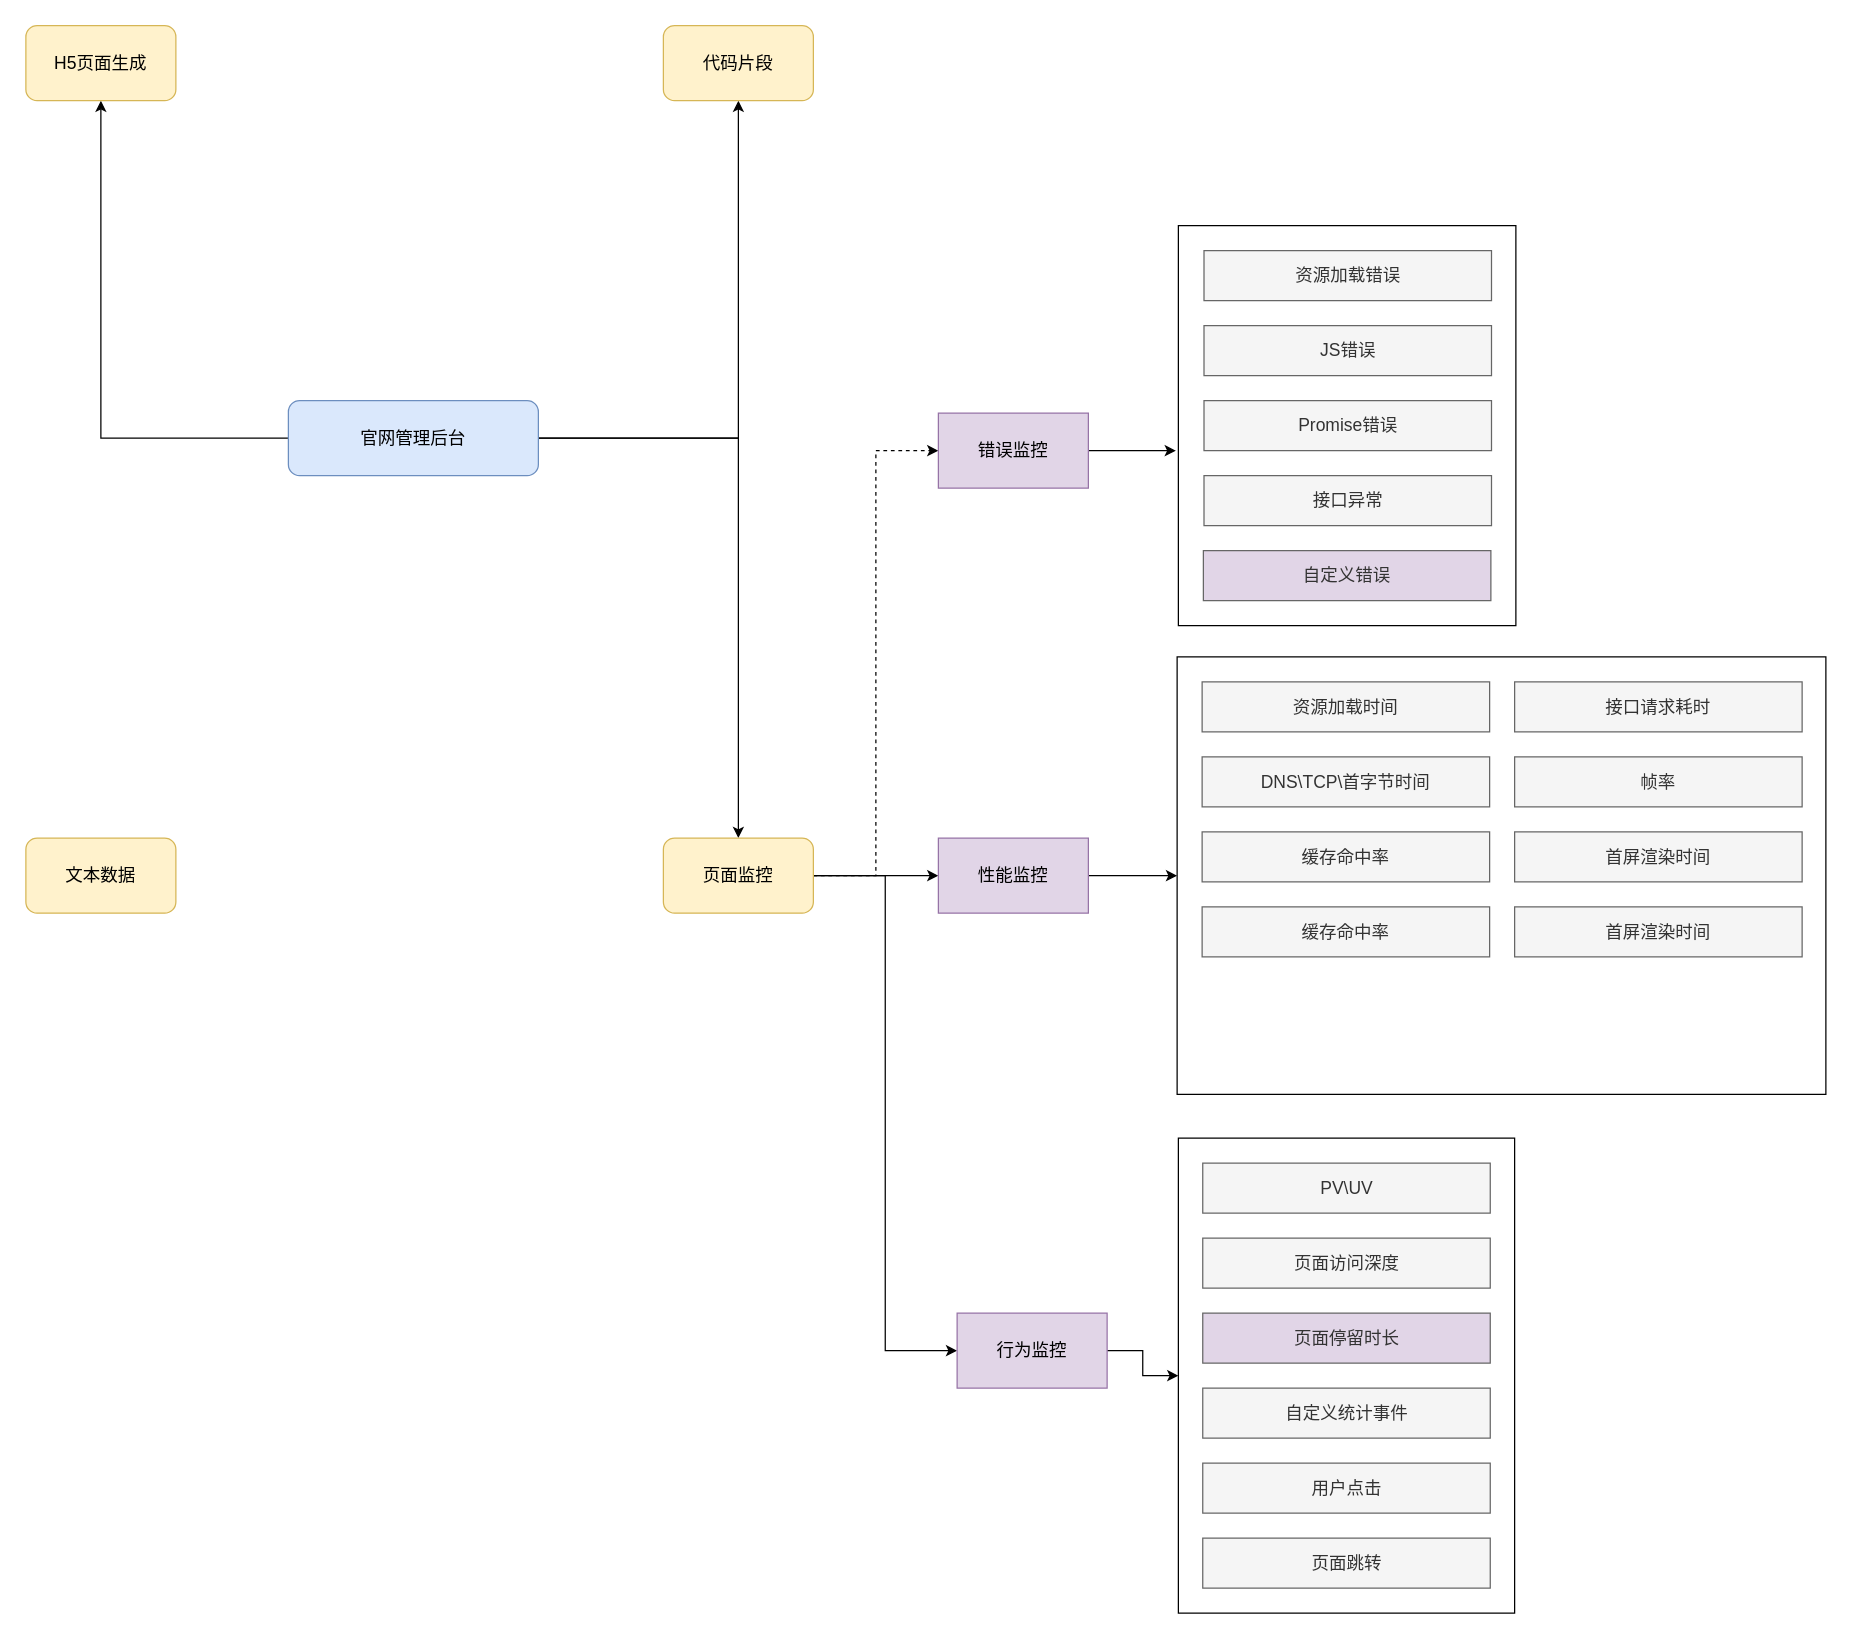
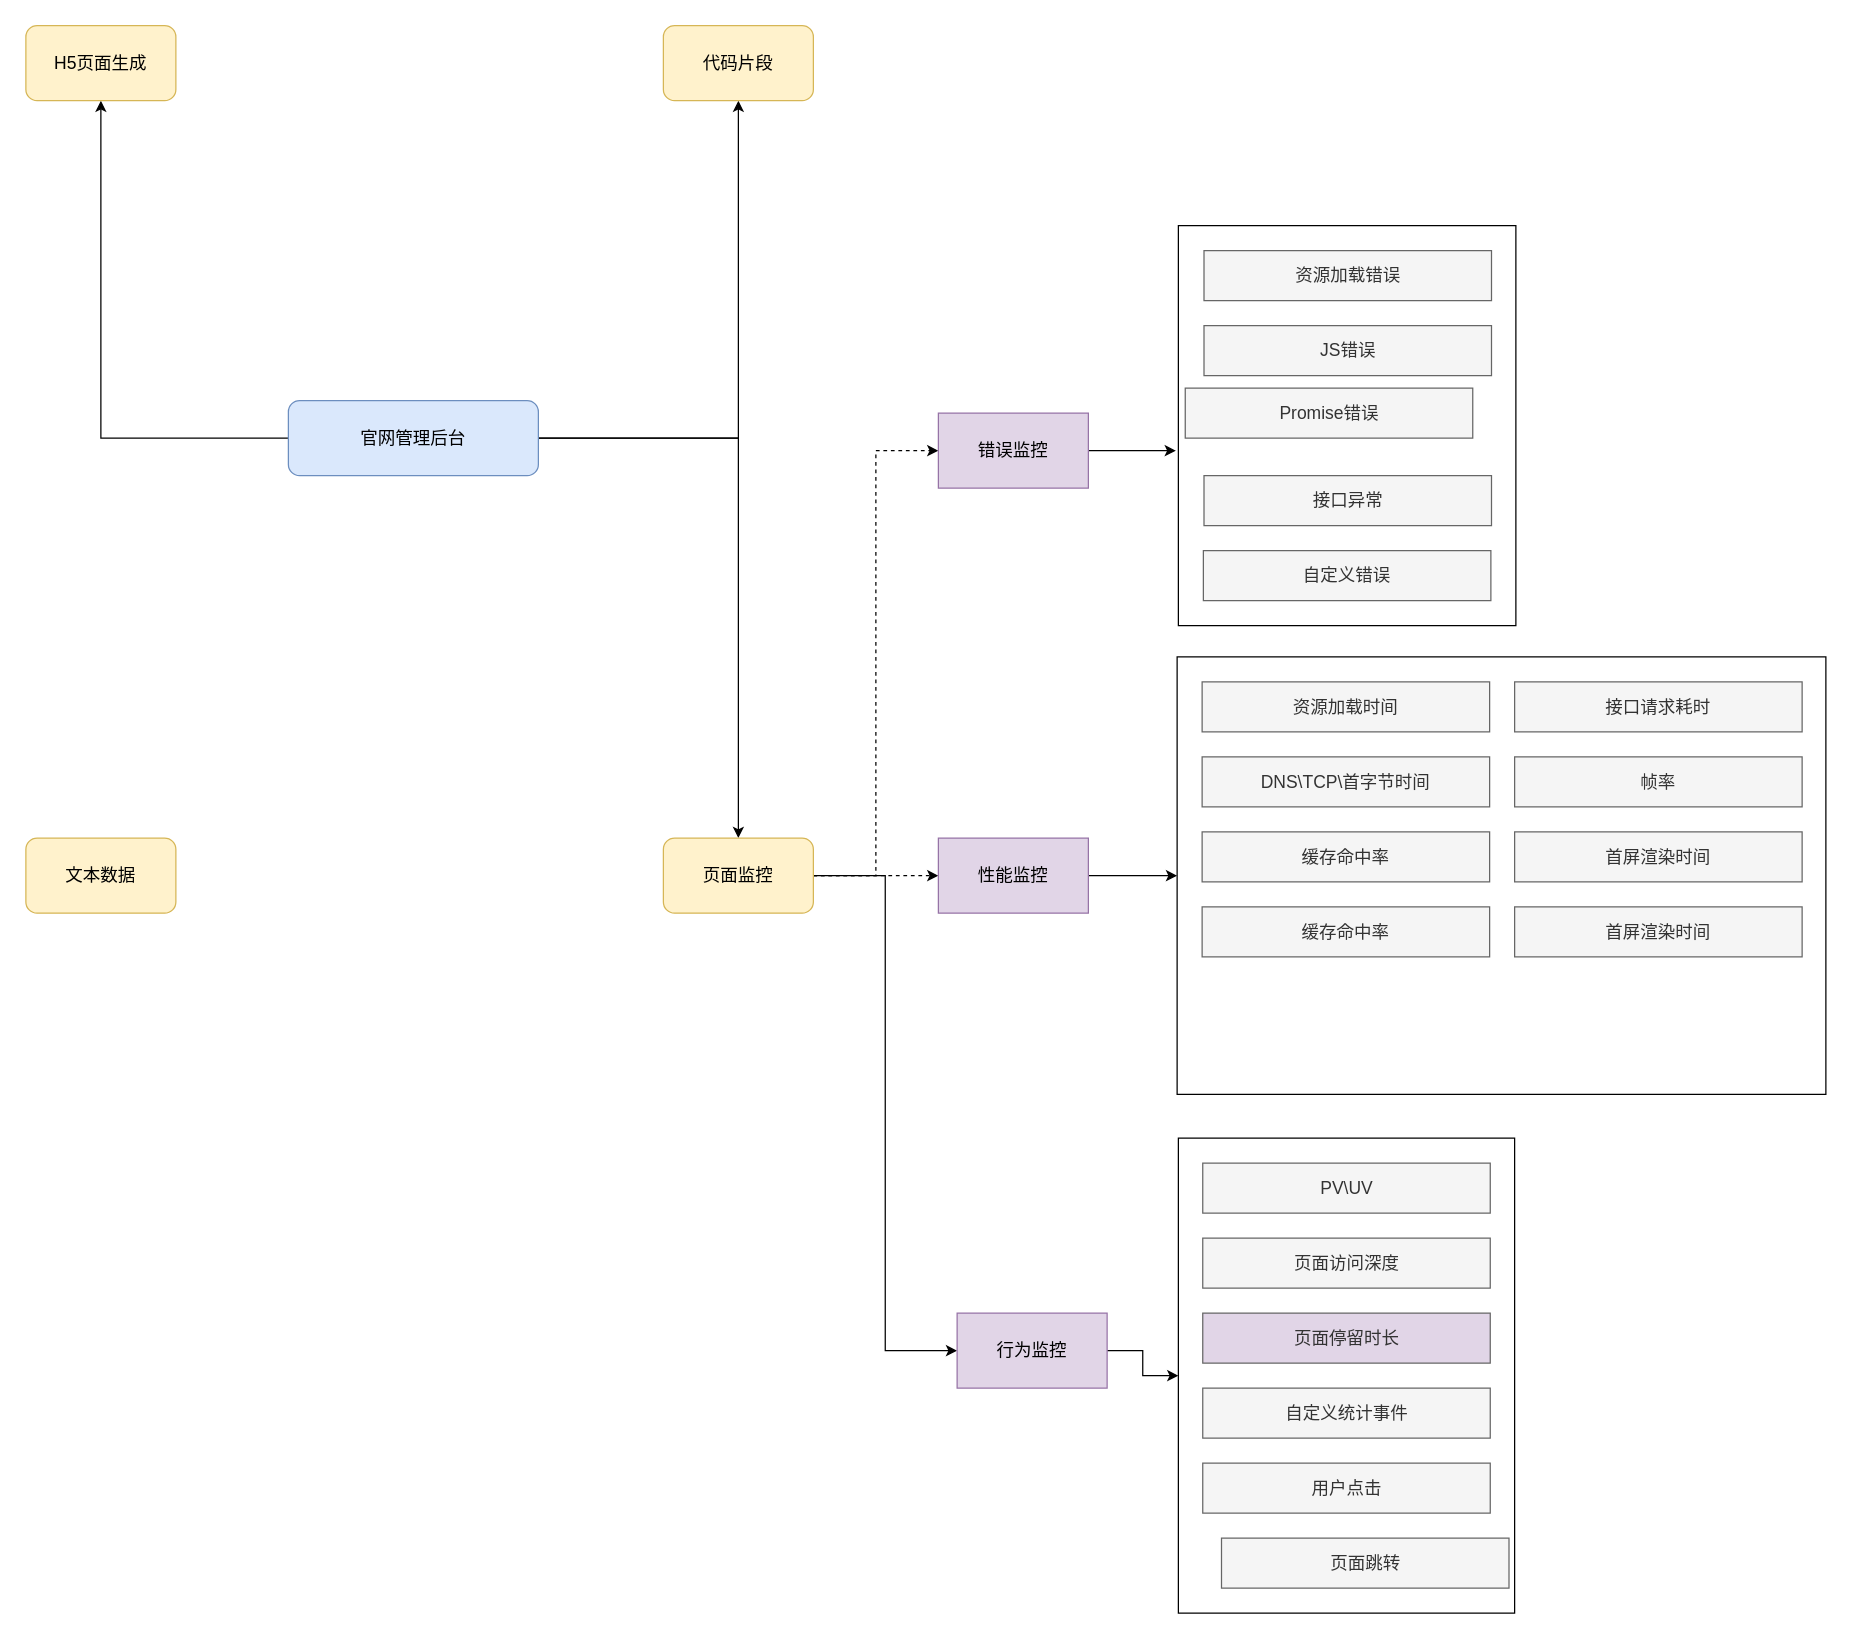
- <mxCell id="40" value="Promise错误" style="rounded=0;whiteSpace=wrap;html=1;fontSize=14;fillColor=#f5f5f5;fontColor=#333333;strokeColor=#666666;" vertex="1" parent="1"><mxGeometry x="962.5" y="320" width="230" height="40" as="geometry" /></mxCell>
+ <mxCell id="40" value="Promise错误" style="rounded=0;whiteSpace=wrap;html=1;fontSize=14;fillColor=#f5f5f5;fontColor=#333333;strokeColor=#666666;" vertex="1" parent="1"><mxGeometry x="947.5" y="310" width="230" height="40" as="geometry" /></mxCell>
- <mxCell id="42" value="自定义错误" style="rounded=0;whiteSpace=wrap;html=1;fontSize=14;fillColor=#e1d5e7;fontColor=#333333;strokeColor=#666666;" vertex="1" parent="1"><mxGeometry x="962" y="440" width="230" height="40" as="geometry" /></mxCell>
+ <mxCell id="42" value="自定义错误" style="rounded=0;whiteSpace=wrap;html=1;fontSize=14;fillColor=#f5f5f5;fontColor=#333333;strokeColor=#666666;" vertex="1" parent="1"><mxGeometry x="962" y="440" width="230" height="40" as="geometry" /></mxCell>
- <mxCell id="10" style="edgeStyle=orthogonalEdgeStyle;rounded=0;orthogonalLoop=1;jettySize=auto;html=1;entryX=0;entryY=0.5;entryDx=0;entryDy=0;fontSize=14;" edge="1" parent="1" source="12" target="16"><mxGeometry relative="1" as="geometry" /></mxCell>
+ <mxCell id="10" style="edgeStyle=orthogonalEdgeStyle;rounded=0;orthogonalLoop=1;jettySize=auto;html=1;entryX=0;entryY=0.5;entryDx=0;entryDy=0;fontSize=14;dashed=1;" edge="1" parent="1" source="12" target="16"><mxGeometry relative="1" as="geometry" /></mxCell>
- <mxCell id="36" value="页面跳转" style="rounded=0;whiteSpace=wrap;html=1;fontSize=14;fillColor=#f5f5f5;fontColor=#333333;strokeColor=#666666;" vertex="1" parent="29"><mxGeometry x="19.5" y="320" width="230" height="40" as="geometry" /></mxCell>
+ <mxCell id="36" value="页面跳转" style="rounded=0;whiteSpace=wrap;html=1;fontSize=14;fillColor=#f5f5f5;fontColor=#333333;strokeColor=#666666;" vertex="1" parent="29"><mxGeometry x="34.5" y="320" width="230" height="40" as="geometry" /></mxCell>
